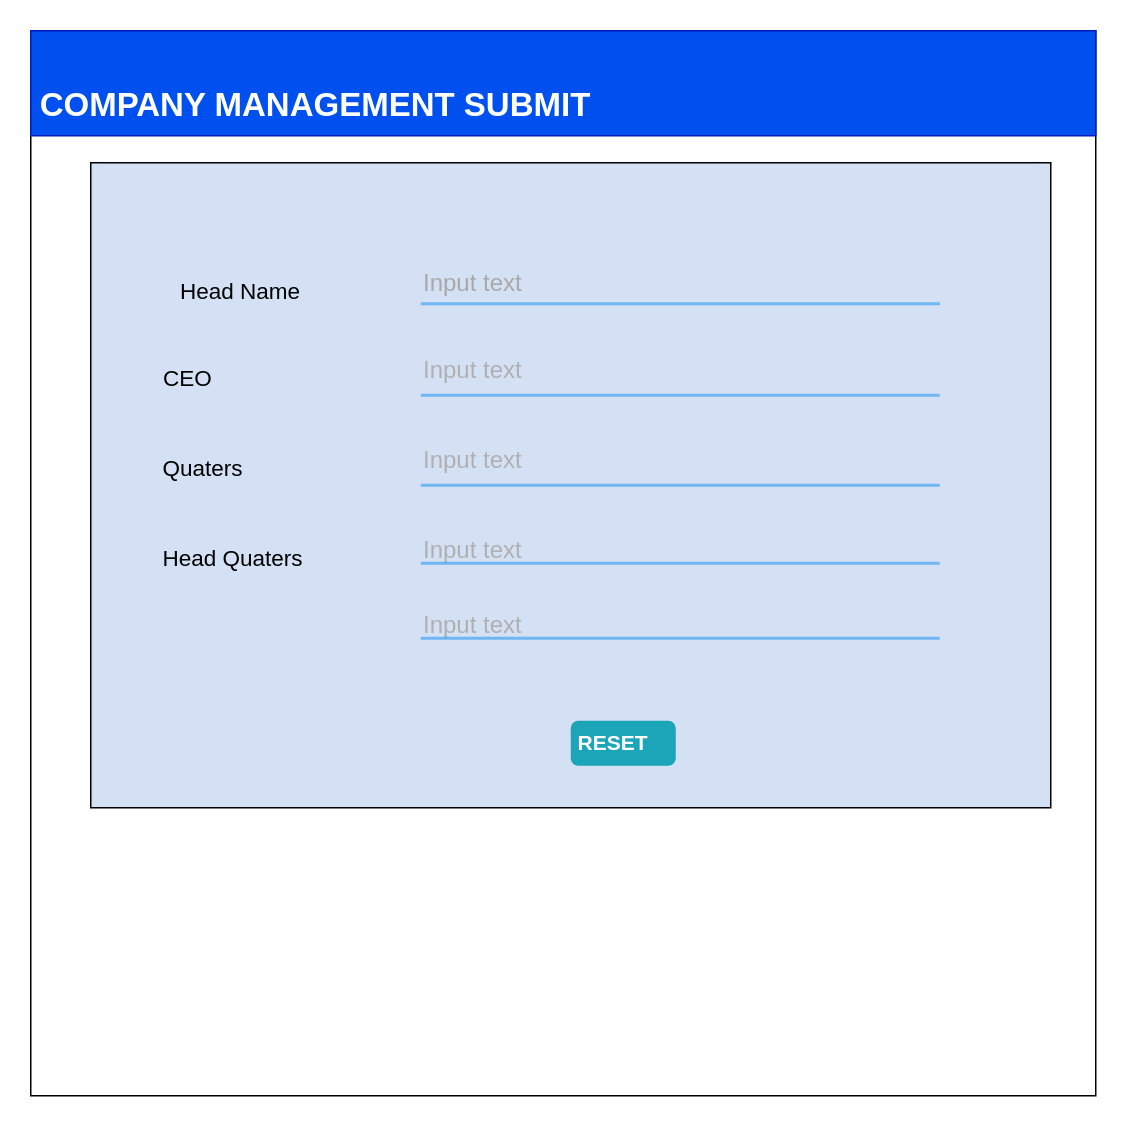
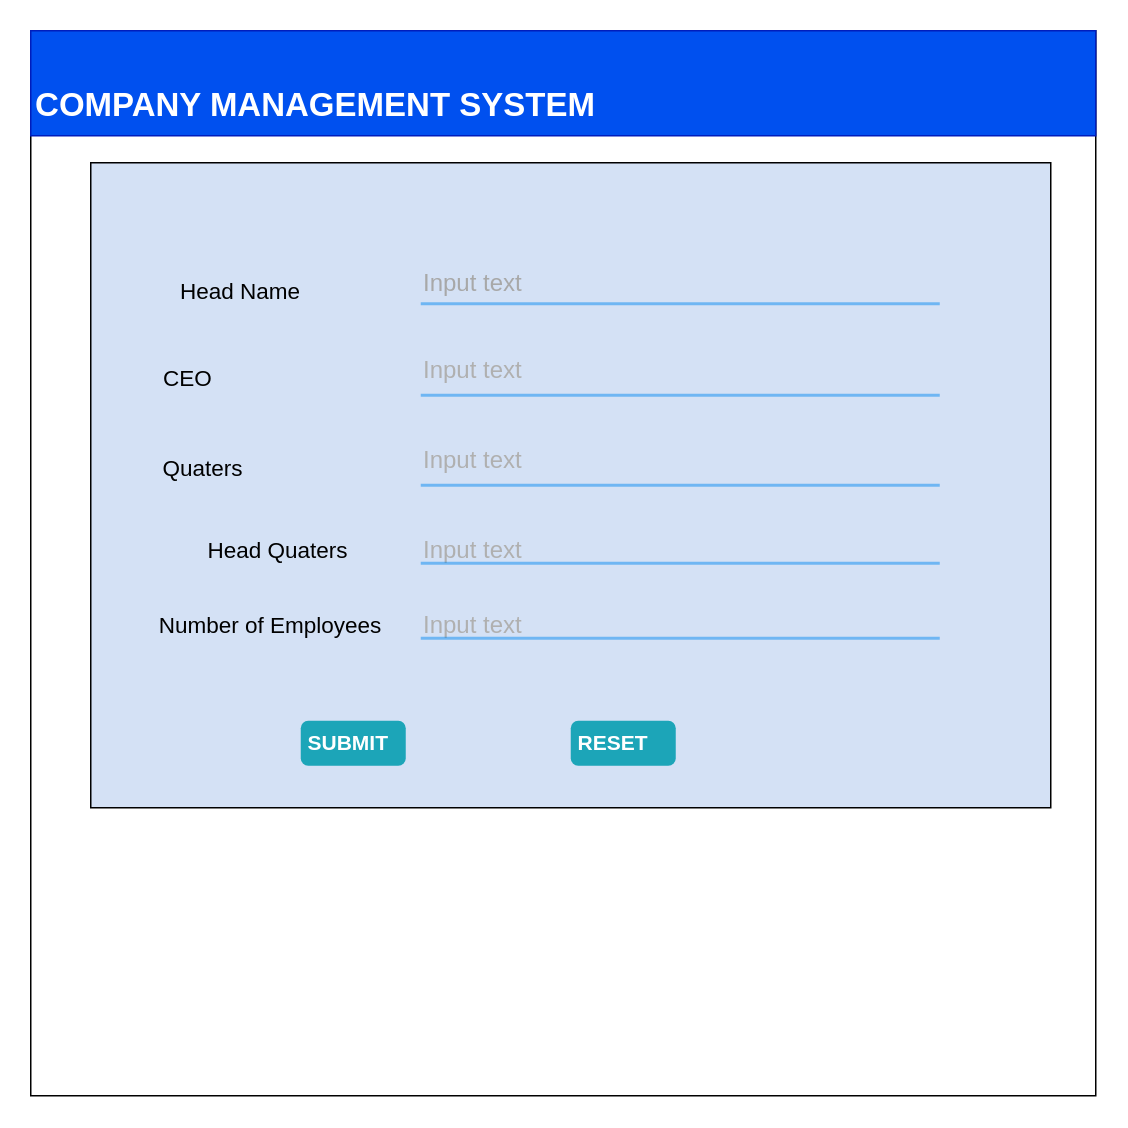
- <mxCell id="4" value="&lt;b&gt;&lt;font style=&quot;font-size: 22px&quot; color=&quot;#ffffff&quot;&gt;COMPANY MANAGEMENT SUBMIT&lt;/font&gt;&lt;/b&gt;" style="text;html=1;align=center;verticalAlign=middle;whiteSpace=wrap;rounded=0;" vertex="1" parent="1"><mxGeometry x="20" y="50" width="380" height="40" as="geometry" /></mxCell>
+ <mxCell id="4" value="&lt;b&gt;&lt;font style=&quot;font-size: 22px&quot; color=&quot;#ffffff&quot;&gt;COMPANY MANAGEMENT SYSTEM&lt;/font&gt;&lt;/b&gt;" style="text;html=1;align=center;verticalAlign=middle;whiteSpace=wrap;rounded=0;" vertex="1" parent="1"><mxGeometry x="20" y="50" width="380" height="40" as="geometry" /></mxCell>
- <mxCell id="13" value="&lt;font color=&quot;#000000&quot; style=&quot;font-size: 15px&quot;&gt;Head Quaters&lt;/font&gt;" style="text;html=1;strokeColor=none;fillColor=none;align=center;verticalAlign=middle;whiteSpace=wrap;rounded=0;fontSize=22;fontColor=#FFFFFF;" vertex="1" parent="1"><mxGeometry x="100" y="360" width="110" height="20" as="geometry" /></mxCell>
+ <mxCell id="13" value="&lt;font color=&quot;#000000&quot; style=&quot;font-size: 15px&quot;&gt;Head Quaters&lt;/font&gt;" style="text;html=1;strokeColor=none;fillColor=none;align=center;verticalAlign=middle;whiteSpace=wrap;rounded=0;fontSize=22;fontColor=#FFFFFF;" vertex="1" parent="1"><mxGeometry x="130" y="355" width="110" height="20" as="geometry" /></mxCell>
+ <mxCell id="15" value="&lt;font color=&quot;#000000&quot; style=&quot;font-size: 15px&quot;&gt;Number of Employees&lt;/font&gt;" style="text;html=1;strokeColor=none;fillColor=none;align=center;verticalAlign=middle;whiteSpace=wrap;rounded=0;fontSize=22;fontColor=#FFFFFF;" vertex="1" parent="1"><mxGeometry x="100" y="405" width="160" height="20" as="geometry" /></mxCell>
+ <mxCell id="22" value="SUBMIT" style="html=1;shadow=0;dashed=0;shape=mxgraph.bootstrap.rrect;rSize=5;strokeColor=none;strokeWidth=1;fillColor=#1CA5B8;fontColor=#FFFFFF;whiteSpace=wrap;align=left;verticalAlign=middle;spacingLeft=0;fontStyle=1;fontSize=14;spacing=5;" vertex="1" parent="1"><mxGeometry x="200" y="480" width="70" height="30" as="geometry" /></mxCell>
